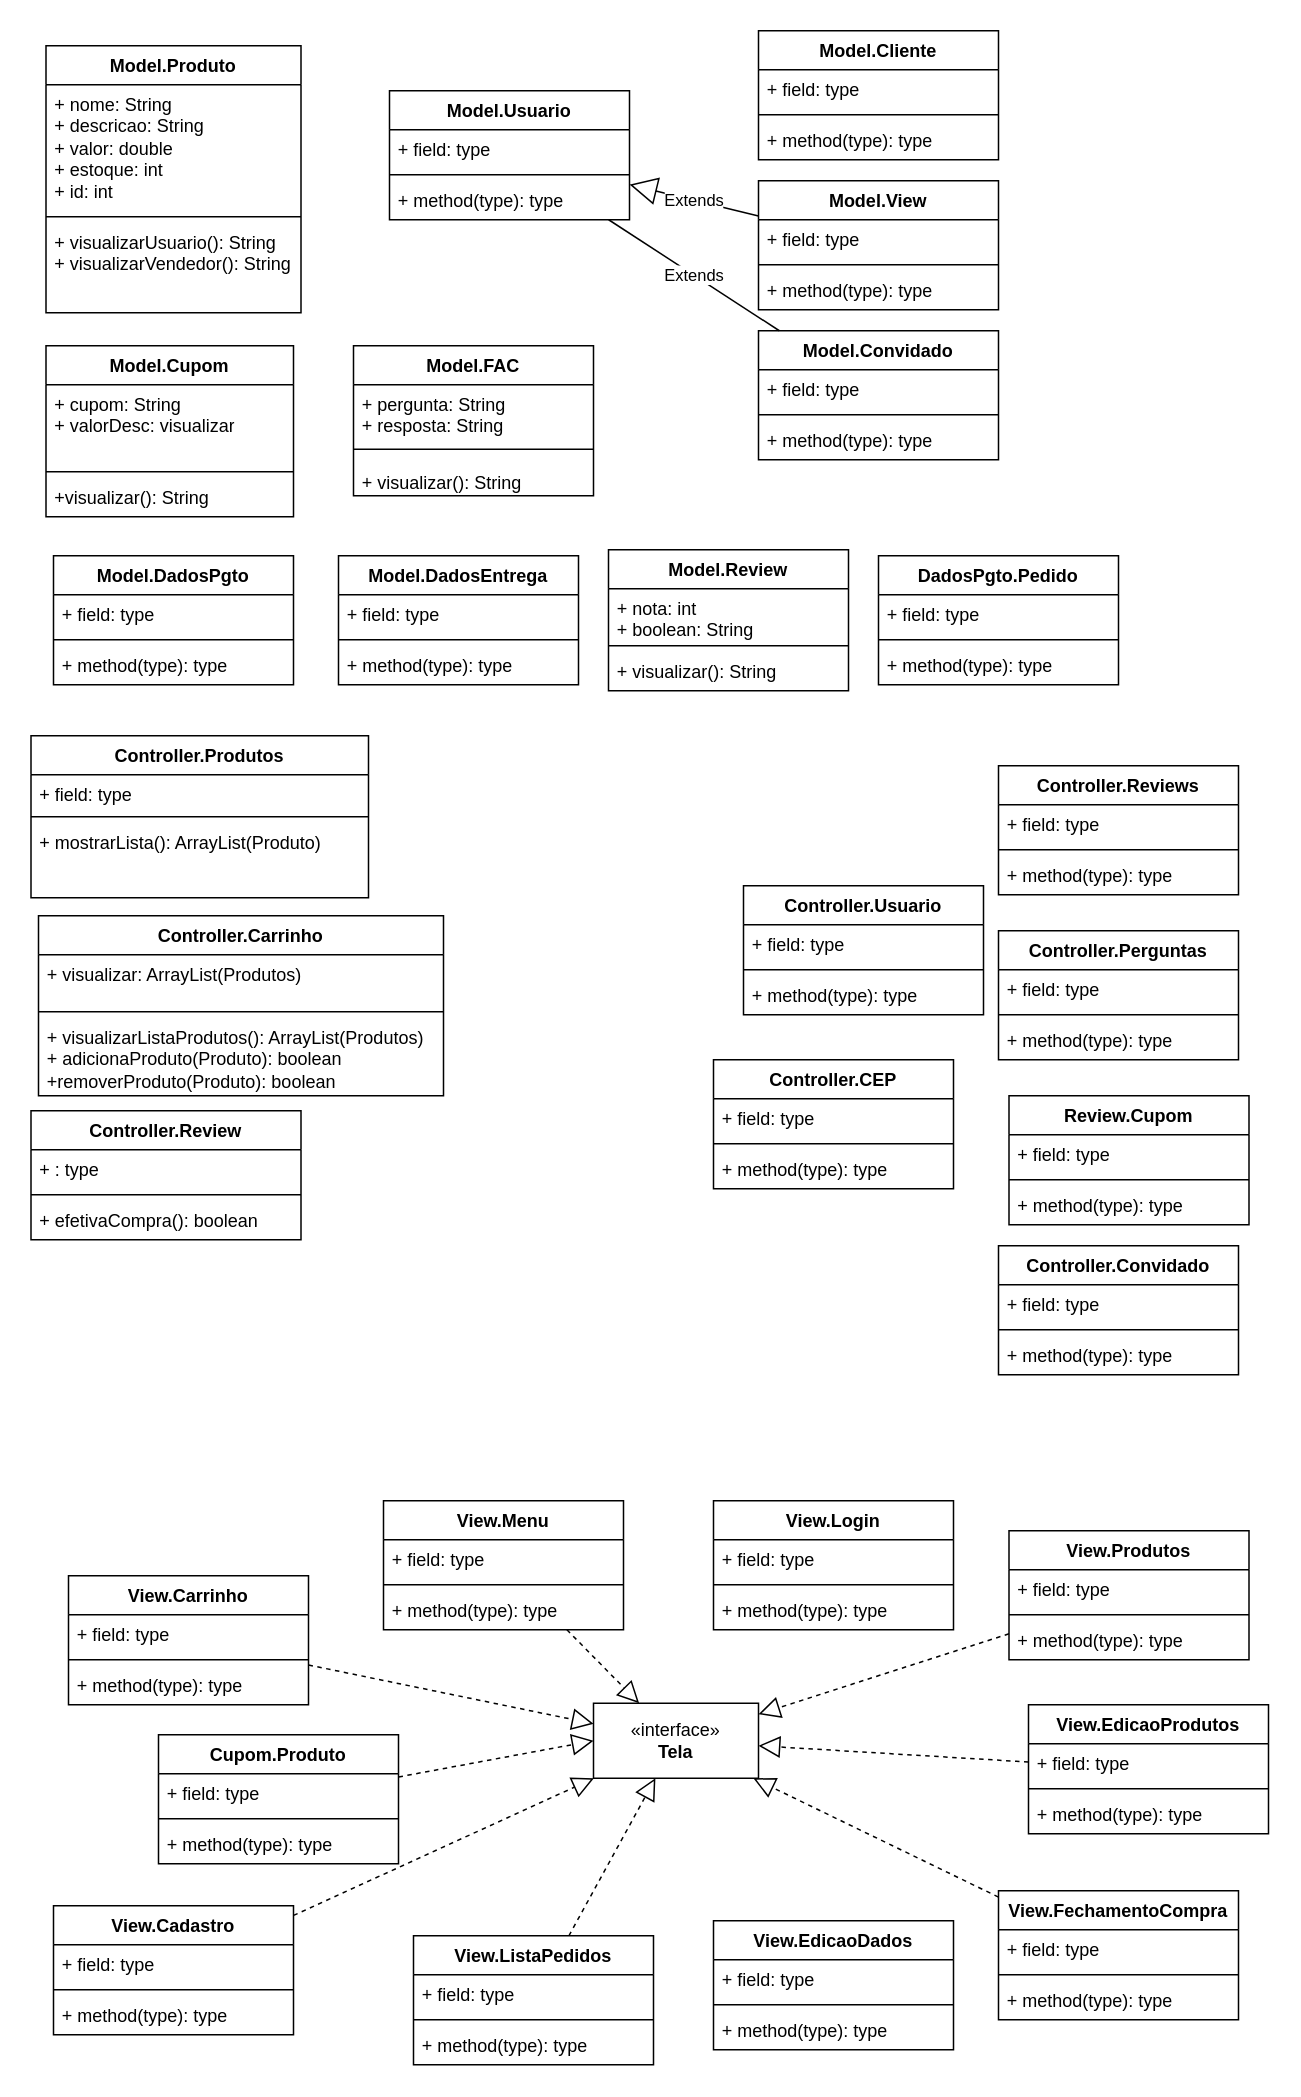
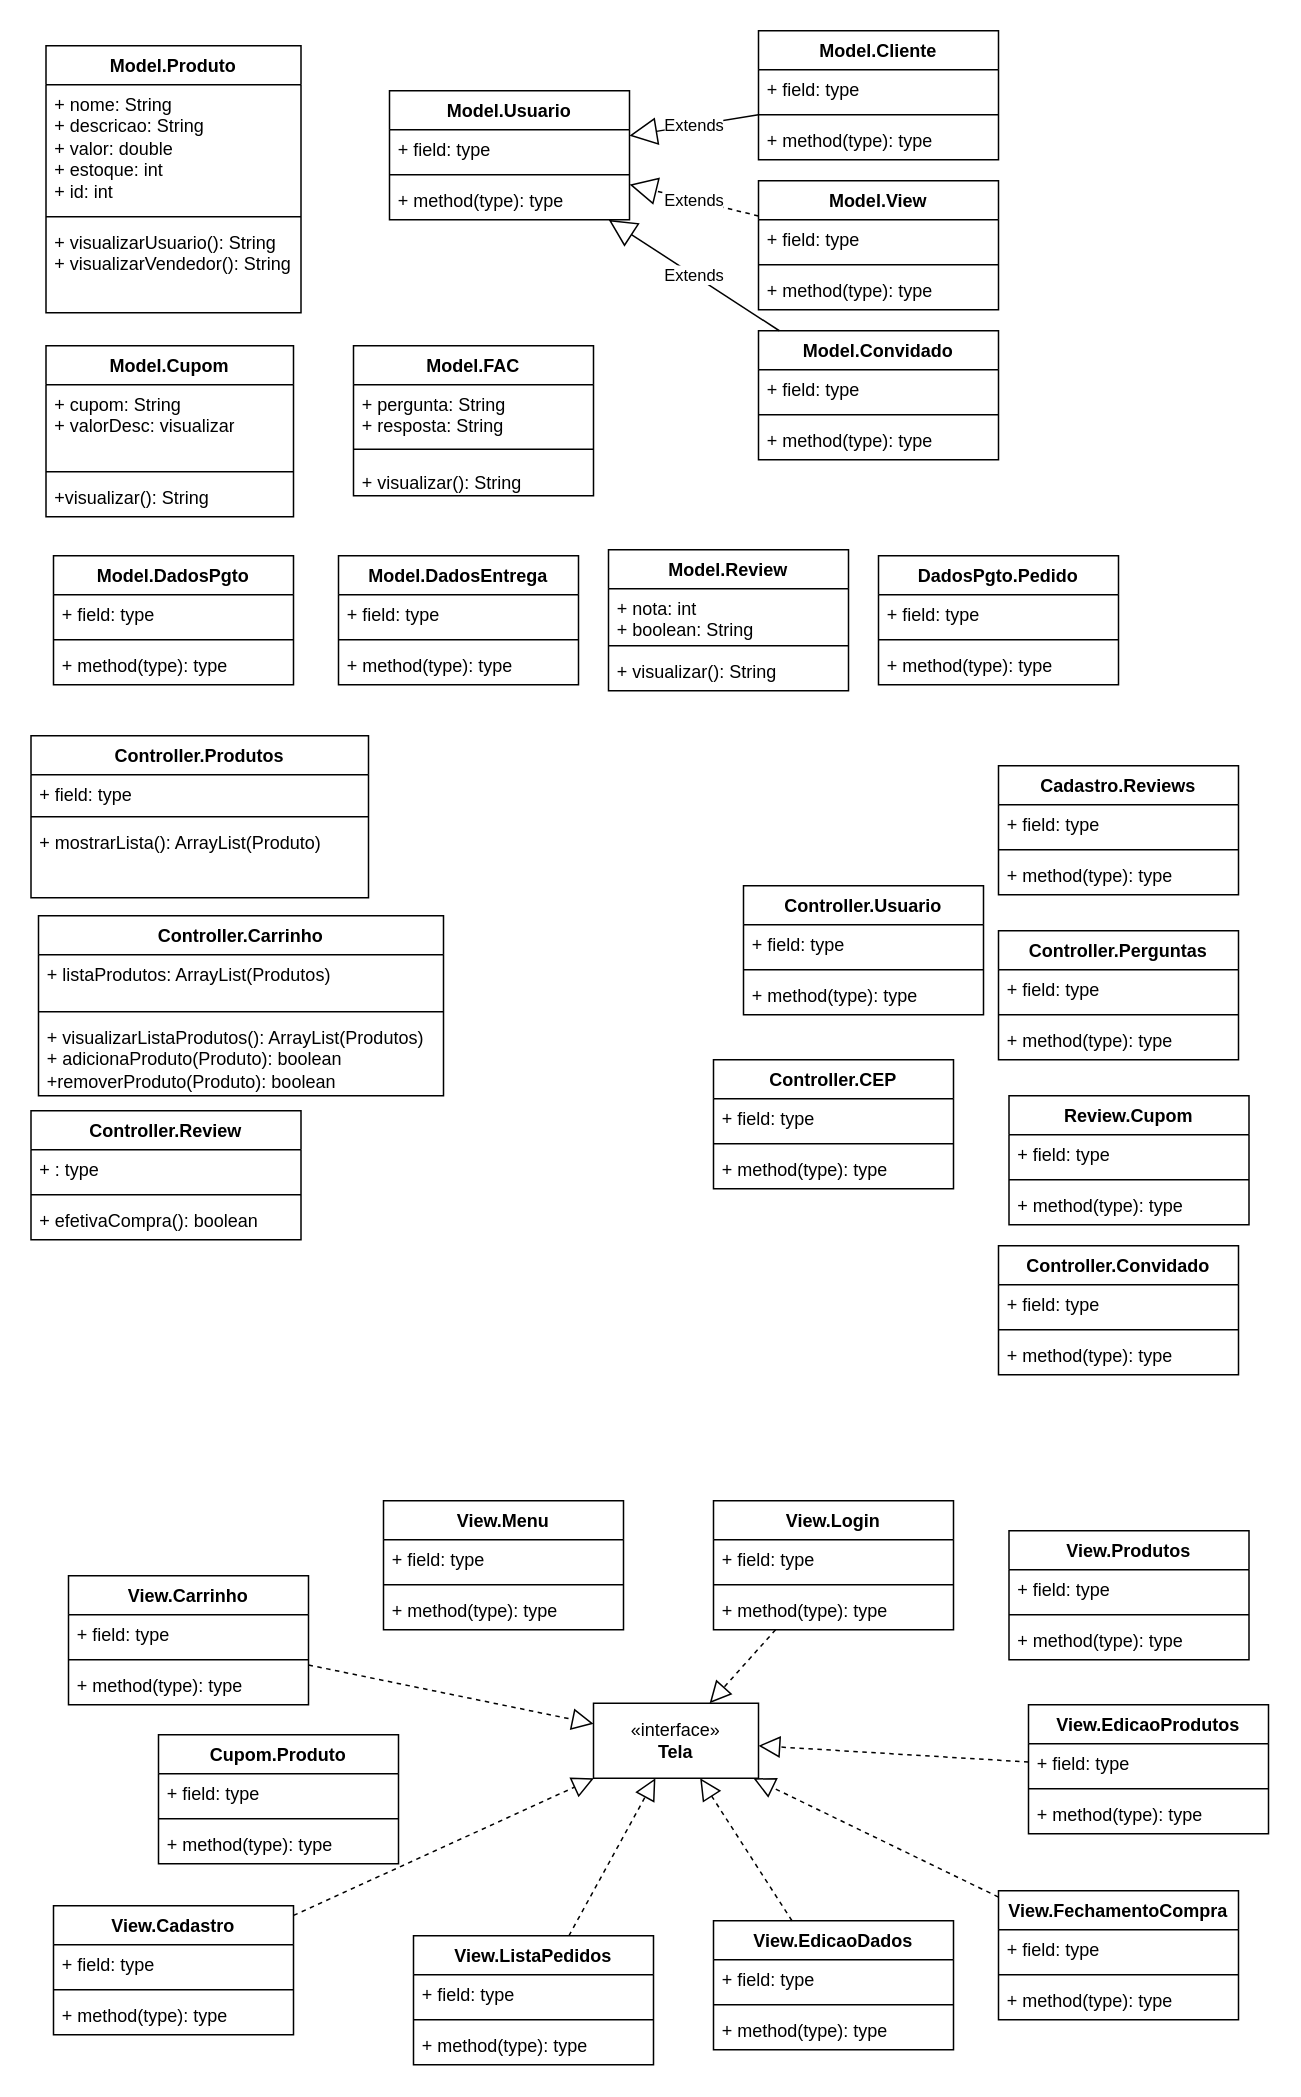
+ <mxCell id="22" value="Extends" style="endArrow=block;endSize=16;endFill=0;html=1;rounded=0;" edge="1" parent="1" source="10" target="6"><mxGeometry x="-0.0" width="160" relative="1" as="geometry"><mxPoint x="585" y="30" as="sourcePoint" /><mxPoint x="745" y="30" as="targetPoint" /><mxPoint as="offset" /></mxGeometry></mxCell>
- <mxCell id="23" value="Extends" style="endArrow=block;endSize=16;endFill=0;html=1;rounded=0;" edge="1" parent="1" source="14" target="6"><mxGeometry width="160" relative="1" as="geometry"><mxPoint x="335" y="230" as="sourcePoint" /><mxPoint x="495" y="230" as="targetPoint" /></mxGeometry></mxCell>
+ <mxCell id="23" value="Extends" style="endArrow=block;endSize=16;endFill=0;html=1;rounded=0;dashed=1;" edge="1" parent="1" source="14" target="6"><mxGeometry width="160" relative="1" as="geometry"><mxPoint x="335" y="230" as="sourcePoint" /><mxPoint x="495" y="230" as="targetPoint" /></mxGeometry></mxCell>
- <mxCell id="24" value="Extends" style="endArrow=none;endSize=16;endFill=0;html=1;rounded=0;" edge="1" parent="1" source="18" target="6"><mxGeometry width="160" relative="1" as="geometry"><mxPoint x="335" y="230" as="sourcePoint" /><mxPoint x="445" y="150" as="targetPoint" /></mxGeometry></mxCell>
+ <mxCell id="24" value="Extends" style="endArrow=block;endSize=16;endFill=0;html=1;rounded=0;" edge="1" parent="1" source="18" target="6"><mxGeometry width="160" relative="1" as="geometry"><mxPoint x="335" y="230" as="sourcePoint" /><mxPoint x="445" y="150" as="targetPoint" /></mxGeometry></mxCell>
- <mxCell id="57" value="Controller.Reviews" style="swimlane;fontStyle=1;align=center;verticalAlign=top;childLayout=stackLayout;horizontal=1;startSize=26;horizontalStack=0;resizeParent=1;resizeParentMax=0;resizeLast=0;collapsible=1;marginBottom=0;whiteSpace=wrap;html=1;" vertex="1" parent="1"><mxGeometry x="665" y="510" width="160" height="86" as="geometry" /></mxCell>
+ <mxCell id="57" value="Cadastro.Reviews" style="swimlane;fontStyle=1;align=center;verticalAlign=top;childLayout=stackLayout;horizontal=1;startSize=26;horizontalStack=0;resizeParent=1;resizeParentMax=0;resizeLast=0;collapsible=1;marginBottom=0;whiteSpace=wrap;html=1;" vertex="1" parent="1"><mxGeometry x="665" y="510" width="160" height="86" as="geometry" /></mxCell>
- <mxCell id="50" value="+ visualizar: ArrayList(Produtos)" style="text;strokeColor=none;fillColor=none;align=left;verticalAlign=top;spacingLeft=4;spacingRight=4;overflow=hidden;rotatable=0;points=[[0,0.5],[1,0.5]];portConstraint=eastwest;whiteSpace=wrap;html=1;" vertex="1" parent="49"><mxGeometry y="26" width="270" height="34" as="geometry" /></mxCell>
+ <mxCell id="50" value="+ listaProdutos: ArrayList(Produtos)" style="text;strokeColor=none;fillColor=none;align=left;verticalAlign=top;spacingLeft=4;spacingRight=4;overflow=hidden;rotatable=0;points=[[0,0.5],[1,0.5]];portConstraint=eastwest;whiteSpace=wrap;html=1;" vertex="1" parent="49"><mxGeometry y="26" width="270" height="34" as="geometry" /></mxCell>
- <mxCell id="126" value="" style="endArrow=block;dashed=1;endFill=0;endSize=12;html=1;rounded=0;" edge="1" parent="1" source="85" target="125"><mxGeometry width="160" relative="1" as="geometry"><mxPoint x="335" y="1230" as="sourcePoint" /><mxPoint x="495" y="1230" as="targetPoint" /></mxGeometry></mxCell>
+ <mxCell id="127" value="" style="endArrow=block;dashed=1;endFill=0;endSize=12;html=1;rounded=0;" edge="1" parent="1" source="89" target="125"><mxGeometry width="160" relative="1" as="geometry"><mxPoint x="335" y="1230" as="sourcePoint" /><mxPoint x="495" y="1230" as="targetPoint" /></mxGeometry></mxCell>
- <mxCell id="128" value="" style="endArrow=block;dashed=1;endFill=0;endSize=12;html=1;rounded=0;" edge="1" parent="1" source="93" target="125"><mxGeometry width="160" relative="1" as="geometry"><mxPoint x="335" y="1230" as="sourcePoint" /><mxPoint x="495" y="1230" as="targetPoint" /></mxGeometry></mxCell>
- <mxCell id="130" value="" style="endArrow=block;dashed=1;endFill=0;endSize=12;html=1;rounded=0;entryX=0;entryY=0.5;entryDx=0;entryDy=0;" edge="1" parent="1" source="101" target="125"><mxGeometry width="160" relative="1" as="geometry"><mxPoint x="335" y="1230" as="sourcePoint" /><mxPoint x="495" y="1230" as="targetPoint" /></mxGeometry></mxCell>
+ <mxCell id="132" value="" style="endArrow=block;dashed=1;endFill=0;endSize=12;html=1;rounded=0;" edge="1" parent="1" source="113" target="125"><mxGeometry width="160" relative="1" as="geometry"><mxPoint x="335" y="1230" as="sourcePoint" /><mxPoint x="495" y="1230" as="targetPoint" /></mxGeometry></mxCell>
